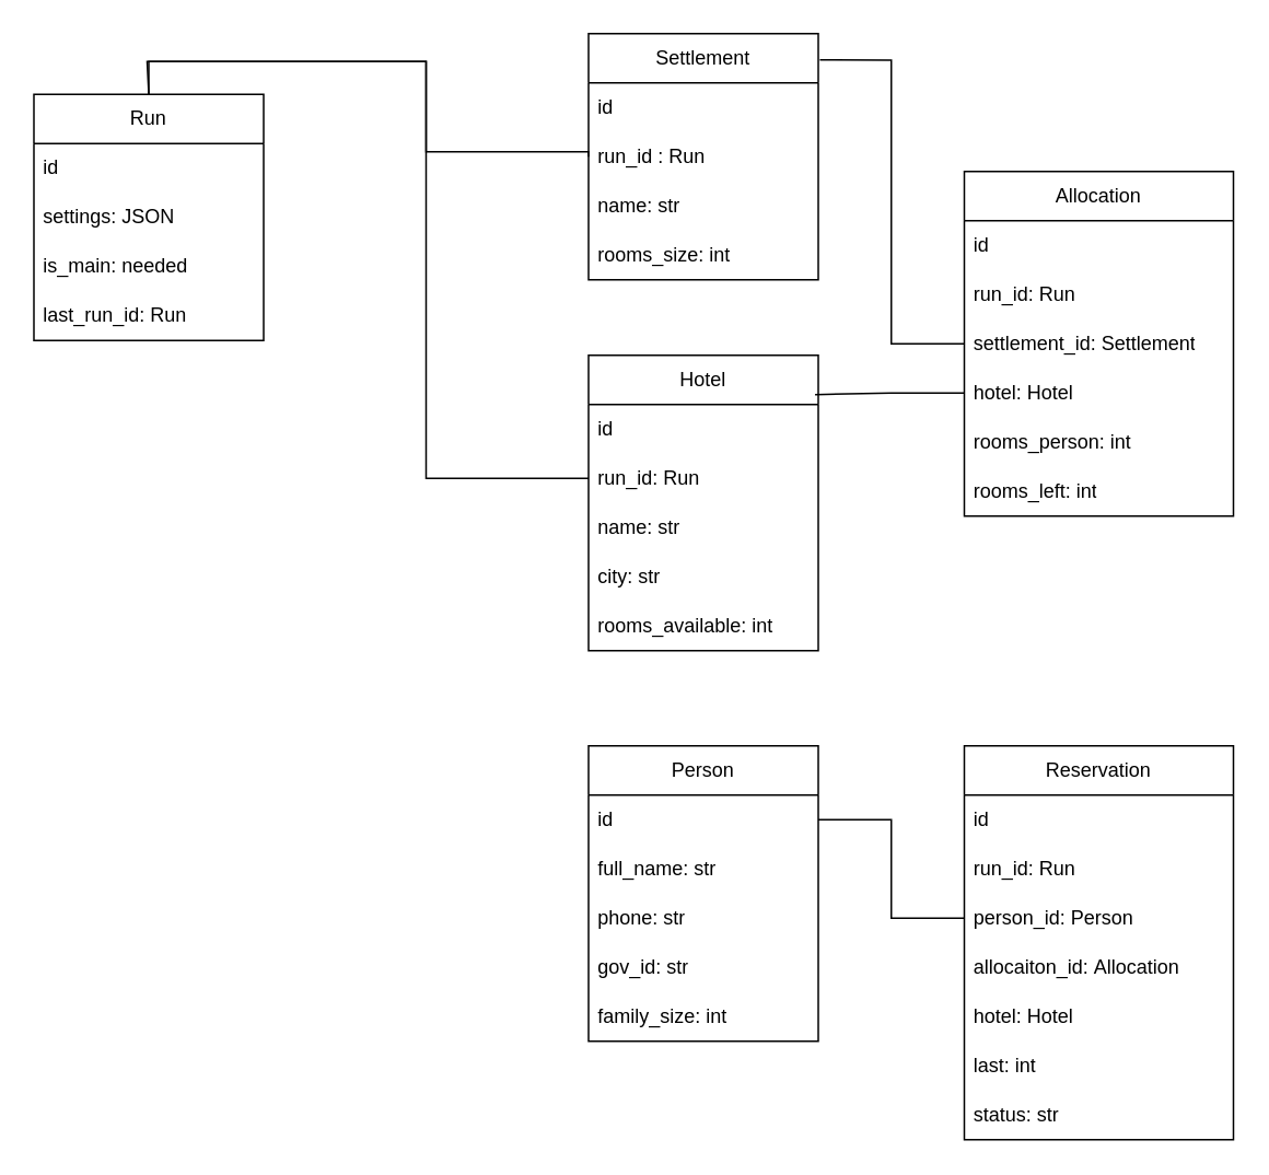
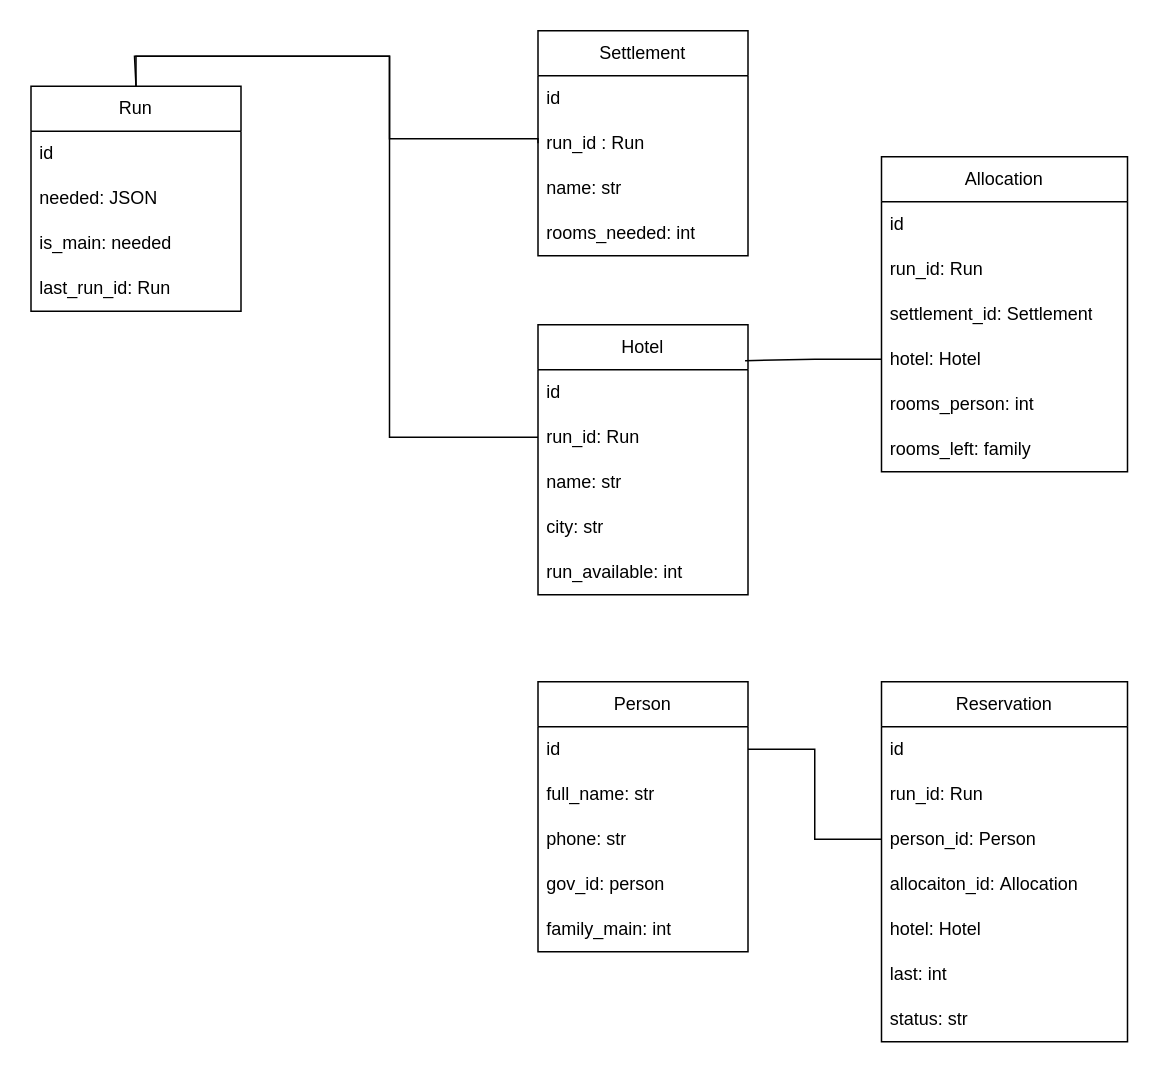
- <mxCell id="27" style="edgeStyle=orthogonalEdgeStyle;rounded=0;orthogonalLoop=1;jettySize=auto;html=1;entryX=1.007;entryY=0.107;entryDx=0;entryDy=0;entryPerimeter=0;endArrow=none;endFill=0;" edge="1" parent="1" source="23" target="2"><mxGeometry relative="1" as="geometry" /></mxCell>
- <mxCell id="15" value="settings: JSON" style="text;strokeColor=none;fillColor=none;align=left;verticalAlign=middle;spacingLeft=4;spacingRight=4;overflow=hidden;points=[[0,0.5],[1,0.5]];portConstraint=eastwest;rotatable=0;whiteSpace=wrap;html=1;" vertex="1" parent="13"><mxGeometry y="60" width="140" height="30" as="geometry" /></mxCell>
+ <mxCell id="15" value="needed: JSON" style="text;strokeColor=none;fillColor=none;align=left;verticalAlign=middle;spacingLeft=4;spacingRight=4;overflow=hidden;points=[[0,0.5],[1,0.5]];portConstraint=eastwest;rotatable=0;whiteSpace=wrap;html=1;" vertex="1" parent="13"><mxGeometry y="60" width="140" height="30" as="geometry" /></mxCell>
- <mxCell id="6" value="rooms_size: int" style="text;strokeColor=none;fillColor=none;align=left;verticalAlign=middle;spacingLeft=4;spacingRight=4;overflow=hidden;points=[[0,0.5],[1,0.5]];portConstraint=eastwest;rotatable=0;whiteSpace=wrap;html=1;" vertex="1" parent="2"><mxGeometry y="120" width="140" height="30" as="geometry" /></mxCell>
+ <mxCell id="6" value="rooms_needed: int" style="text;strokeColor=none;fillColor=none;align=left;verticalAlign=middle;spacingLeft=4;spacingRight=4;overflow=hidden;points=[[0,0.5],[1,0.5]];portConstraint=eastwest;rotatable=0;whiteSpace=wrap;html=1;" vertex="1" parent="2"><mxGeometry y="120" width="140" height="30" as="geometry" /></mxCell>
- <mxCell id="26" value="rooms_left: int" style="text;strokeColor=none;fillColor=none;align=left;verticalAlign=middle;spacingLeft=4;spacingRight=4;overflow=hidden;points=[[0,0.5],[1,0.5]];portConstraint=eastwest;rotatable=0;whiteSpace=wrap;html=1;" vertex="1" parent="20"><mxGeometry y="180" width="164" height="30" as="geometry" /></mxCell>
+ <mxCell id="26" value="rooms_left: family" style="text;strokeColor=none;fillColor=none;align=left;verticalAlign=middle;spacingLeft=4;spacingRight=4;overflow=hidden;points=[[0,0.5],[1,0.5]];portConstraint=eastwest;rotatable=0;whiteSpace=wrap;html=1;" vertex="1" parent="20"><mxGeometry y="180" width="164" height="30" as="geometry" /></mxCell>
- <mxCell id="12" value="rooms_available: int" style="text;strokeColor=none;fillColor=none;align=left;verticalAlign=middle;spacingLeft=4;spacingRight=4;overflow=hidden;points=[[0,0.5],[1,0.5]];portConstraint=eastwest;rotatable=0;whiteSpace=wrap;html=1;" vertex="1" parent="7"><mxGeometry y="150" width="140" height="30" as="geometry" /></mxCell>
+ <mxCell id="12" value="run_available: int" style="text;strokeColor=none;fillColor=none;align=left;verticalAlign=middle;spacingLeft=4;spacingRight=4;overflow=hidden;points=[[0,0.5],[1,0.5]];portConstraint=eastwest;rotatable=0;whiteSpace=wrap;html=1;" vertex="1" parent="7"><mxGeometry y="150" width="140" height="30" as="geometry" /></mxCell>
- <mxCell id="33" value="gov_id: str" style="text;strokeColor=none;fillColor=none;align=left;verticalAlign=middle;spacingLeft=4;spacingRight=4;overflow=hidden;points=[[0,0.5],[1,0.5]];portConstraint=eastwest;rotatable=0;whiteSpace=wrap;html=1;" vertex="1" parent="29"><mxGeometry y="120" width="140" height="30" as="geometry" /></mxCell>
+ <mxCell id="33" value="gov_id: person" style="text;strokeColor=none;fillColor=none;align=left;verticalAlign=middle;spacingLeft=4;spacingRight=4;overflow=hidden;points=[[0,0.5],[1,0.5]];portConstraint=eastwest;rotatable=0;whiteSpace=wrap;html=1;" vertex="1" parent="29"><mxGeometry y="120" width="140" height="30" as="geometry" /></mxCell>
- <mxCell id="34" value="family_size: int" style="text;strokeColor=none;fillColor=none;align=left;verticalAlign=middle;spacingLeft=4;spacingRight=4;overflow=hidden;points=[[0,0.5],[1,0.5]];portConstraint=eastwest;rotatable=0;whiteSpace=wrap;html=1;" vertex="1" parent="29"><mxGeometry y="150" width="140" height="30" as="geometry" /></mxCell>
+ <mxCell id="34" value="family_main: int" style="text;strokeColor=none;fillColor=none;align=left;verticalAlign=middle;spacingLeft=4;spacingRight=4;overflow=hidden;points=[[0,0.5],[1,0.5]];portConstraint=eastwest;rotatable=0;whiteSpace=wrap;html=1;" vertex="1" parent="29"><mxGeometry y="150" width="140" height="30" as="geometry" /></mxCell>
